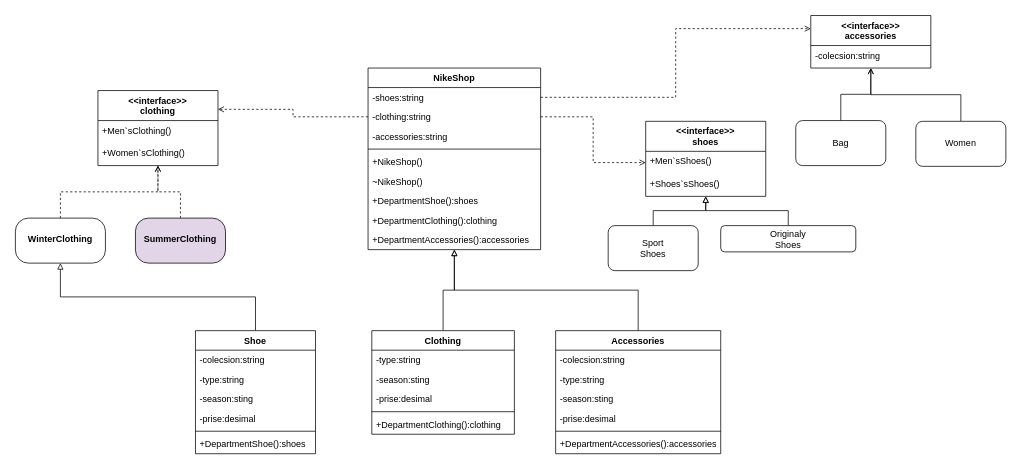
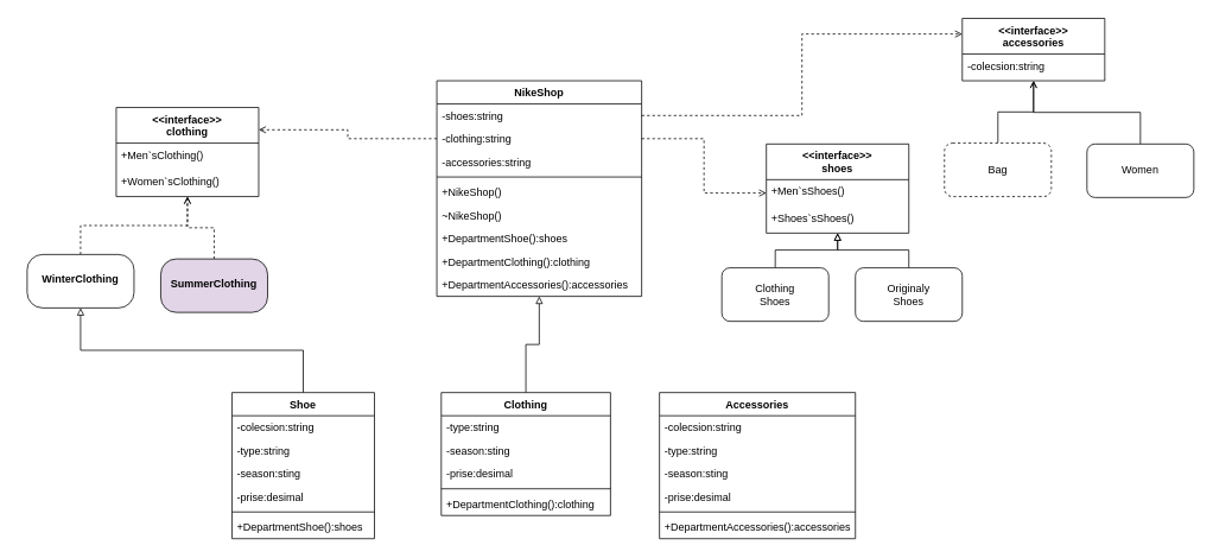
- <mxCell id="55" value="&lt;div style=&quot;text-align: left;&quot;&gt;Bag&lt;/div&gt;" style="rounded=1;whiteSpace=wrap;html=1;" vertex="1" parent="1"><mxGeometry x="1060" y="160" width="120" height="60" as="geometry" /></mxCell>
+ <mxCell id="55" value="&lt;div style=&quot;text-align: left;&quot;&gt;Bag&lt;/div&gt;" style="rounded=1;whiteSpace=wrap;html=1;dashed=1;" vertex="1" parent="1"><mxGeometry x="1060" y="160" width="120" height="60" as="geometry" /></mxCell>
- <mxCell id="39" value="&lt;span style=&quot;text-align: left;&quot;&gt;Originaly&lt;br&gt;Shoes&lt;/span&gt;" style="rounded=1;whiteSpace=wrap;html=1;" vertex="1" parent="1"><mxGeometry x="960" y="300" width="180" height="35" as="geometry" /></mxCell>
+ <mxCell id="39" value="&lt;span style=&quot;text-align: left;&quot;&gt;Originaly&lt;br&gt;Shoes&lt;/span&gt;" style="rounded=1;whiteSpace=wrap;html=1;" vertex="1" parent="1"><mxGeometry x="960" y="300" width="120" height="60" as="geometry" /></mxCell>
- <mxCell id="48" value="&lt;br&gt;WinterClothing" style="rounded=1;whiteSpace=wrap;html=1;verticalAlign=top;fontStyle=1;startSize=40;arcSize=29;" vertex="1" parent="1"><mxGeometry x="20" y="290" width="120" height="60" as="geometry" /></mxCell>
+ <mxCell id="48" value="&lt;br&gt;WinterClothing" style="rounded=1;whiteSpace=wrap;html=1;verticalAlign=top;fontStyle=1;startSize=40;arcSize=29;" vertex="1" parent="1"><mxGeometry x="30" y="285" width="120" height="60" as="geometry" /></mxCell>
- <mxCell id="41" value="&lt;span style=&quot;text-align: left;&quot;&gt;Sport&lt;br&gt;Shoes&lt;/span&gt;" style="rounded=1;whiteSpace=wrap;html=1;" vertex="1" parent="1"><mxGeometry x="810" y="300" width="120" height="60" as="geometry" /></mxCell>
+ <mxCell id="41" value="&lt;span style=&quot;text-align: left;&quot;&gt;Clothing&lt;br&gt;Shoes&lt;/span&gt;" style="rounded=1;whiteSpace=wrap;html=1;" vertex="1" parent="1"><mxGeometry x="810" y="300" width="120" height="60" as="geometry" /></mxCell>
- <mxCell id="27" style="edgeStyle=orthogonalEdgeStyle;rounded=0;orthogonalLoop=1;jettySize=auto;html=1;exitX=0.5;exitY=0;exitDx=0;exitDy=0;endArrow=block;endFill=0;" edge="1" parent="1" source="28" target="2"><mxGeometry relative="1" as="geometry" /></mxCell>
